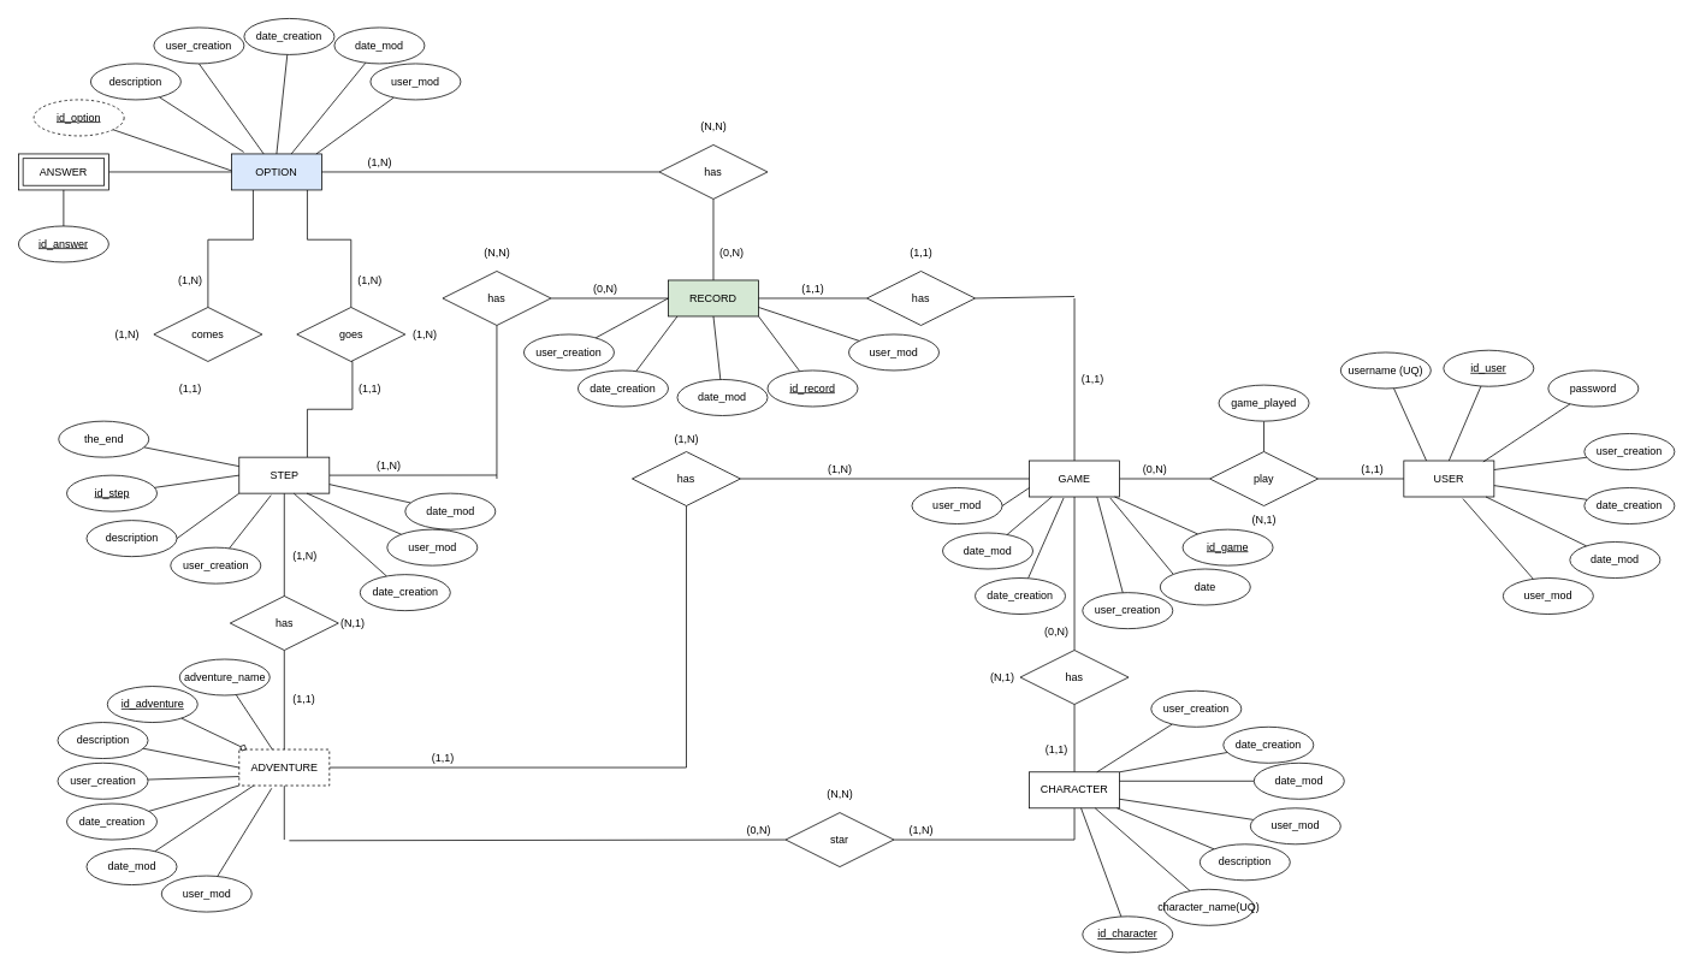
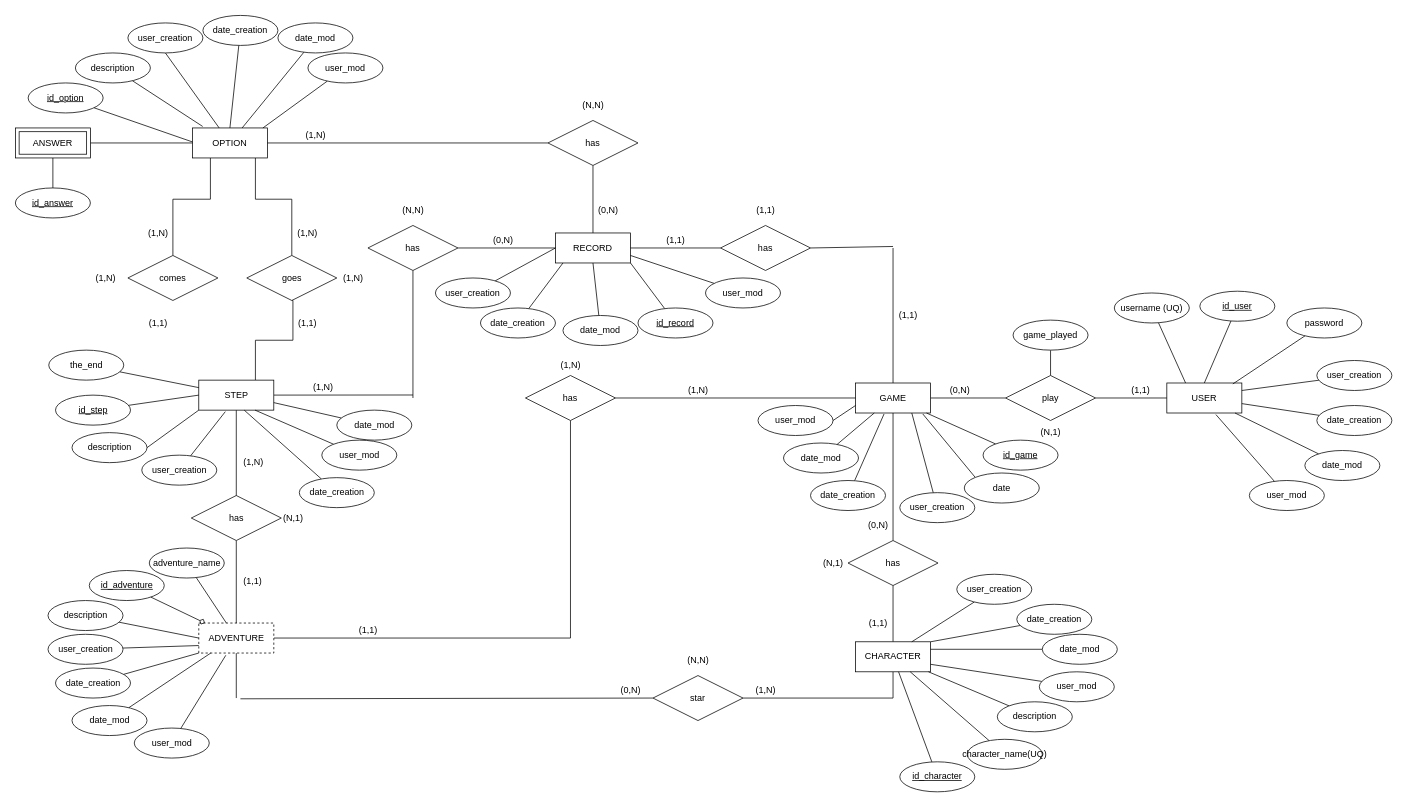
- <mxCell id="40" value="&lt;u&gt;id_option&lt;/u&gt;" style="ellipse;whiteSpace=wrap;html=1;align=center;dashed=1;" vertex="1" parent="1"><mxGeometry x="37" y="110" width="100" height="40" as="geometry" /></mxCell>
+ <mxCell id="40" value="&lt;u&gt;id_option&lt;/u&gt;" style="ellipse;whiteSpace=wrap;html=1;align=center;" vertex="1" parent="1"><mxGeometry x="37" y="110" width="100" height="40" as="geometry" /></mxCell>
- <mxCell id="43" value="OPTION" style="whiteSpace=wrap;html=1;align=center;fillColor=#dae8fc;" vertex="1" parent="1"><mxGeometry x="256" y="170" width="100" height="40" as="geometry" /></mxCell>
+ <mxCell id="43" value="OPTION" style="whiteSpace=wrap;html=1;align=center;" vertex="1" parent="1"><mxGeometry x="256" y="170" width="100" height="40" as="geometry" /></mxCell>
- <mxCell id="77" value="RECORD" style="whiteSpace=wrap;html=1;align=center;fillColor=#d5e8d4;" vertex="1" parent="1"><mxGeometry x="740" y="310" width="100" height="40" as="geometry" /></mxCell>
+ <mxCell id="77" value="RECORD" style="whiteSpace=wrap;html=1;align=center;" vertex="1" parent="1"><mxGeometry x="740" y="310" width="100" height="40" as="geometry" /></mxCell>
